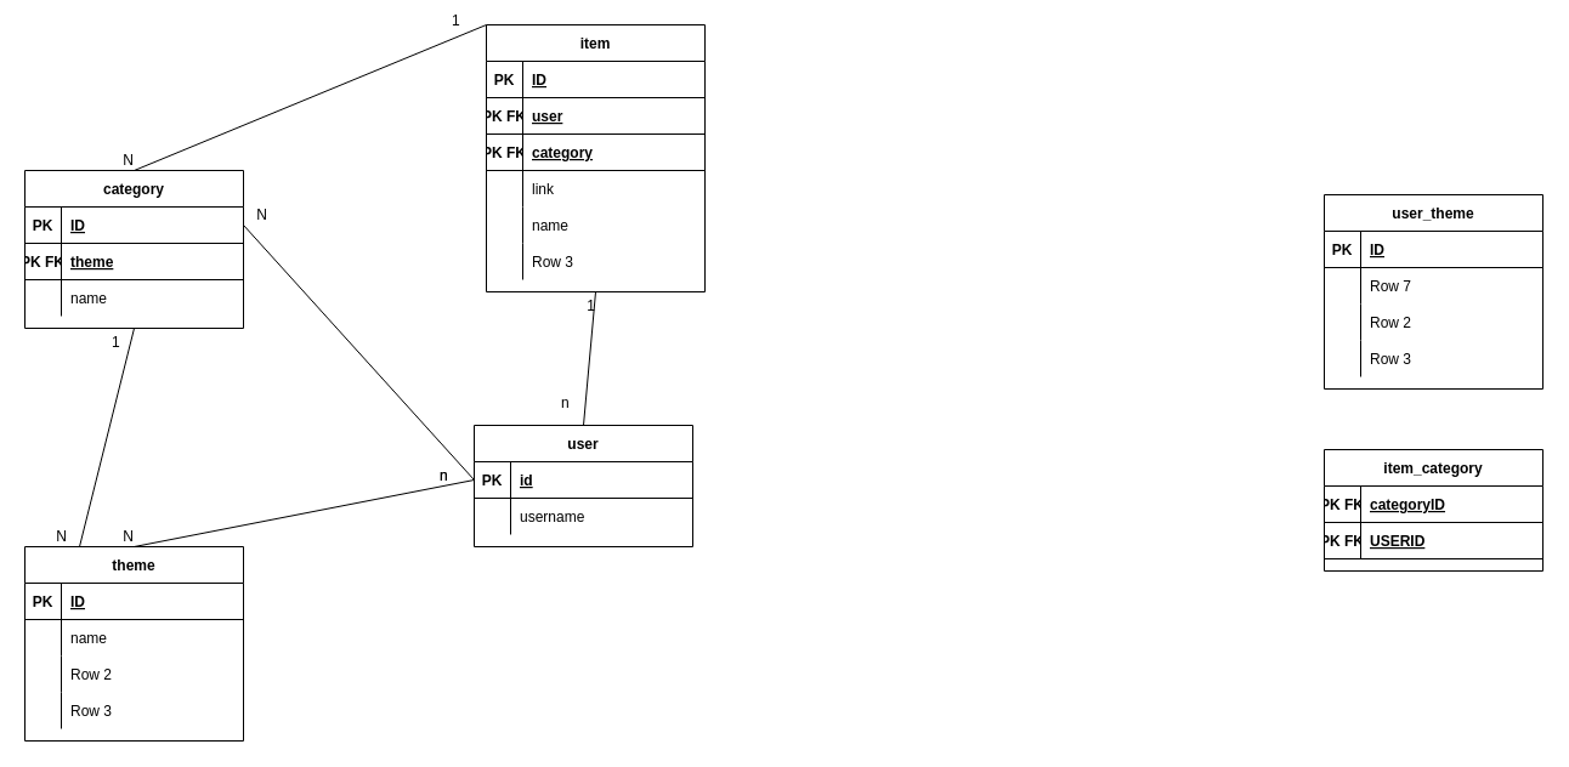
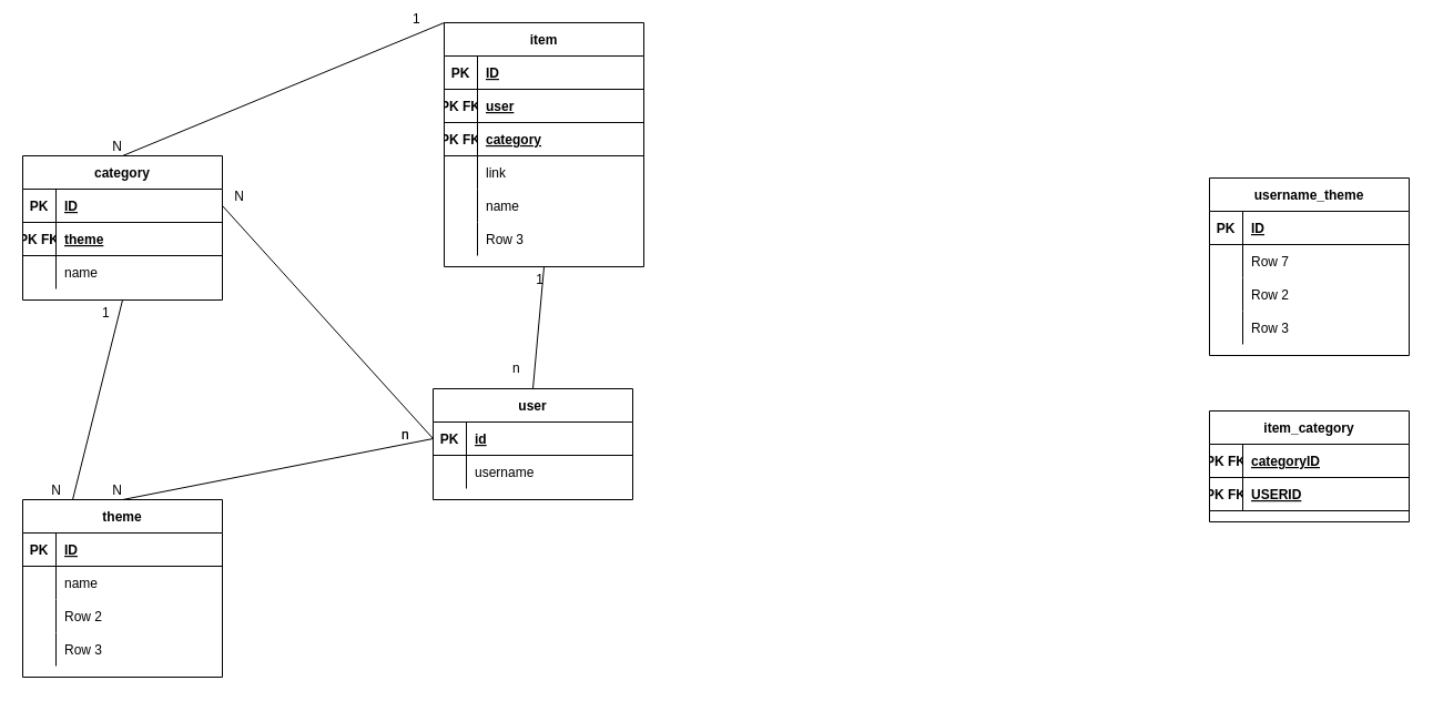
- <mxCell id="32" value="user_theme" style="shape=table;startSize=30;container=1;collapsible=1;childLayout=tableLayout;fixedRows=1;rowLines=0;fontStyle=1;align=center;resizeLast=1;" vertex="1" parent="1"><mxGeometry x="1090" y="160" width="180" height="160" as="geometry" /></mxCell>
+ <mxCell id="32" value="username_theme" style="shape=table;startSize=30;container=1;collapsible=1;childLayout=tableLayout;fixedRows=1;rowLines=0;fontStyle=1;align=center;resizeLast=1;" vertex="1" parent="1"><mxGeometry x="1090" y="160" width="180" height="160" as="geometry" /></mxCell>
